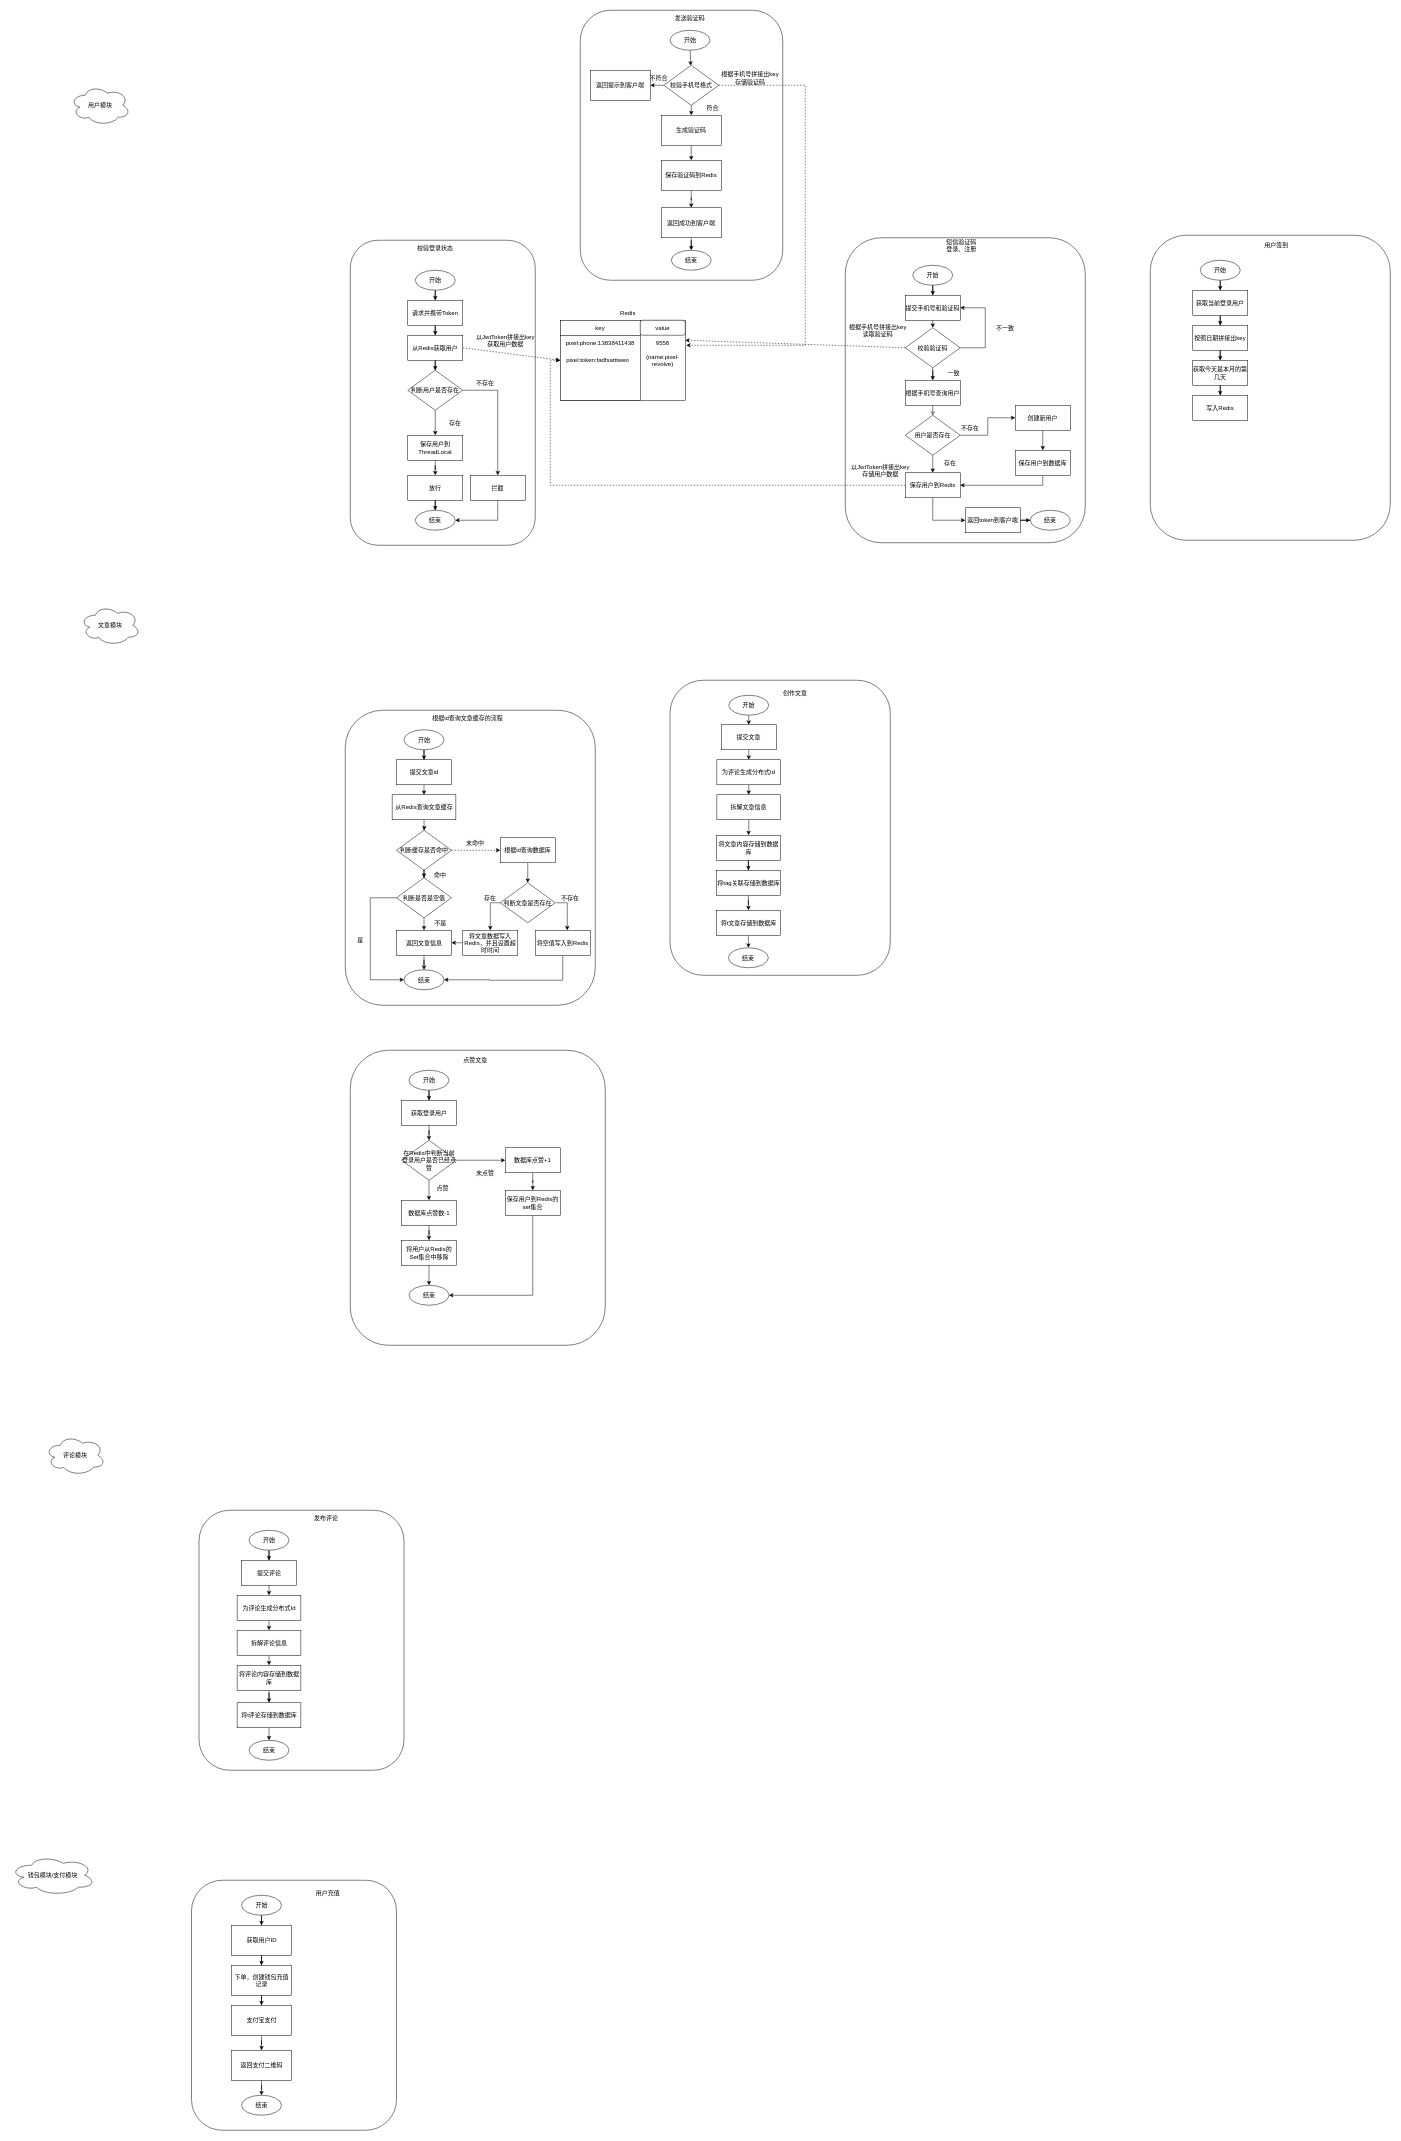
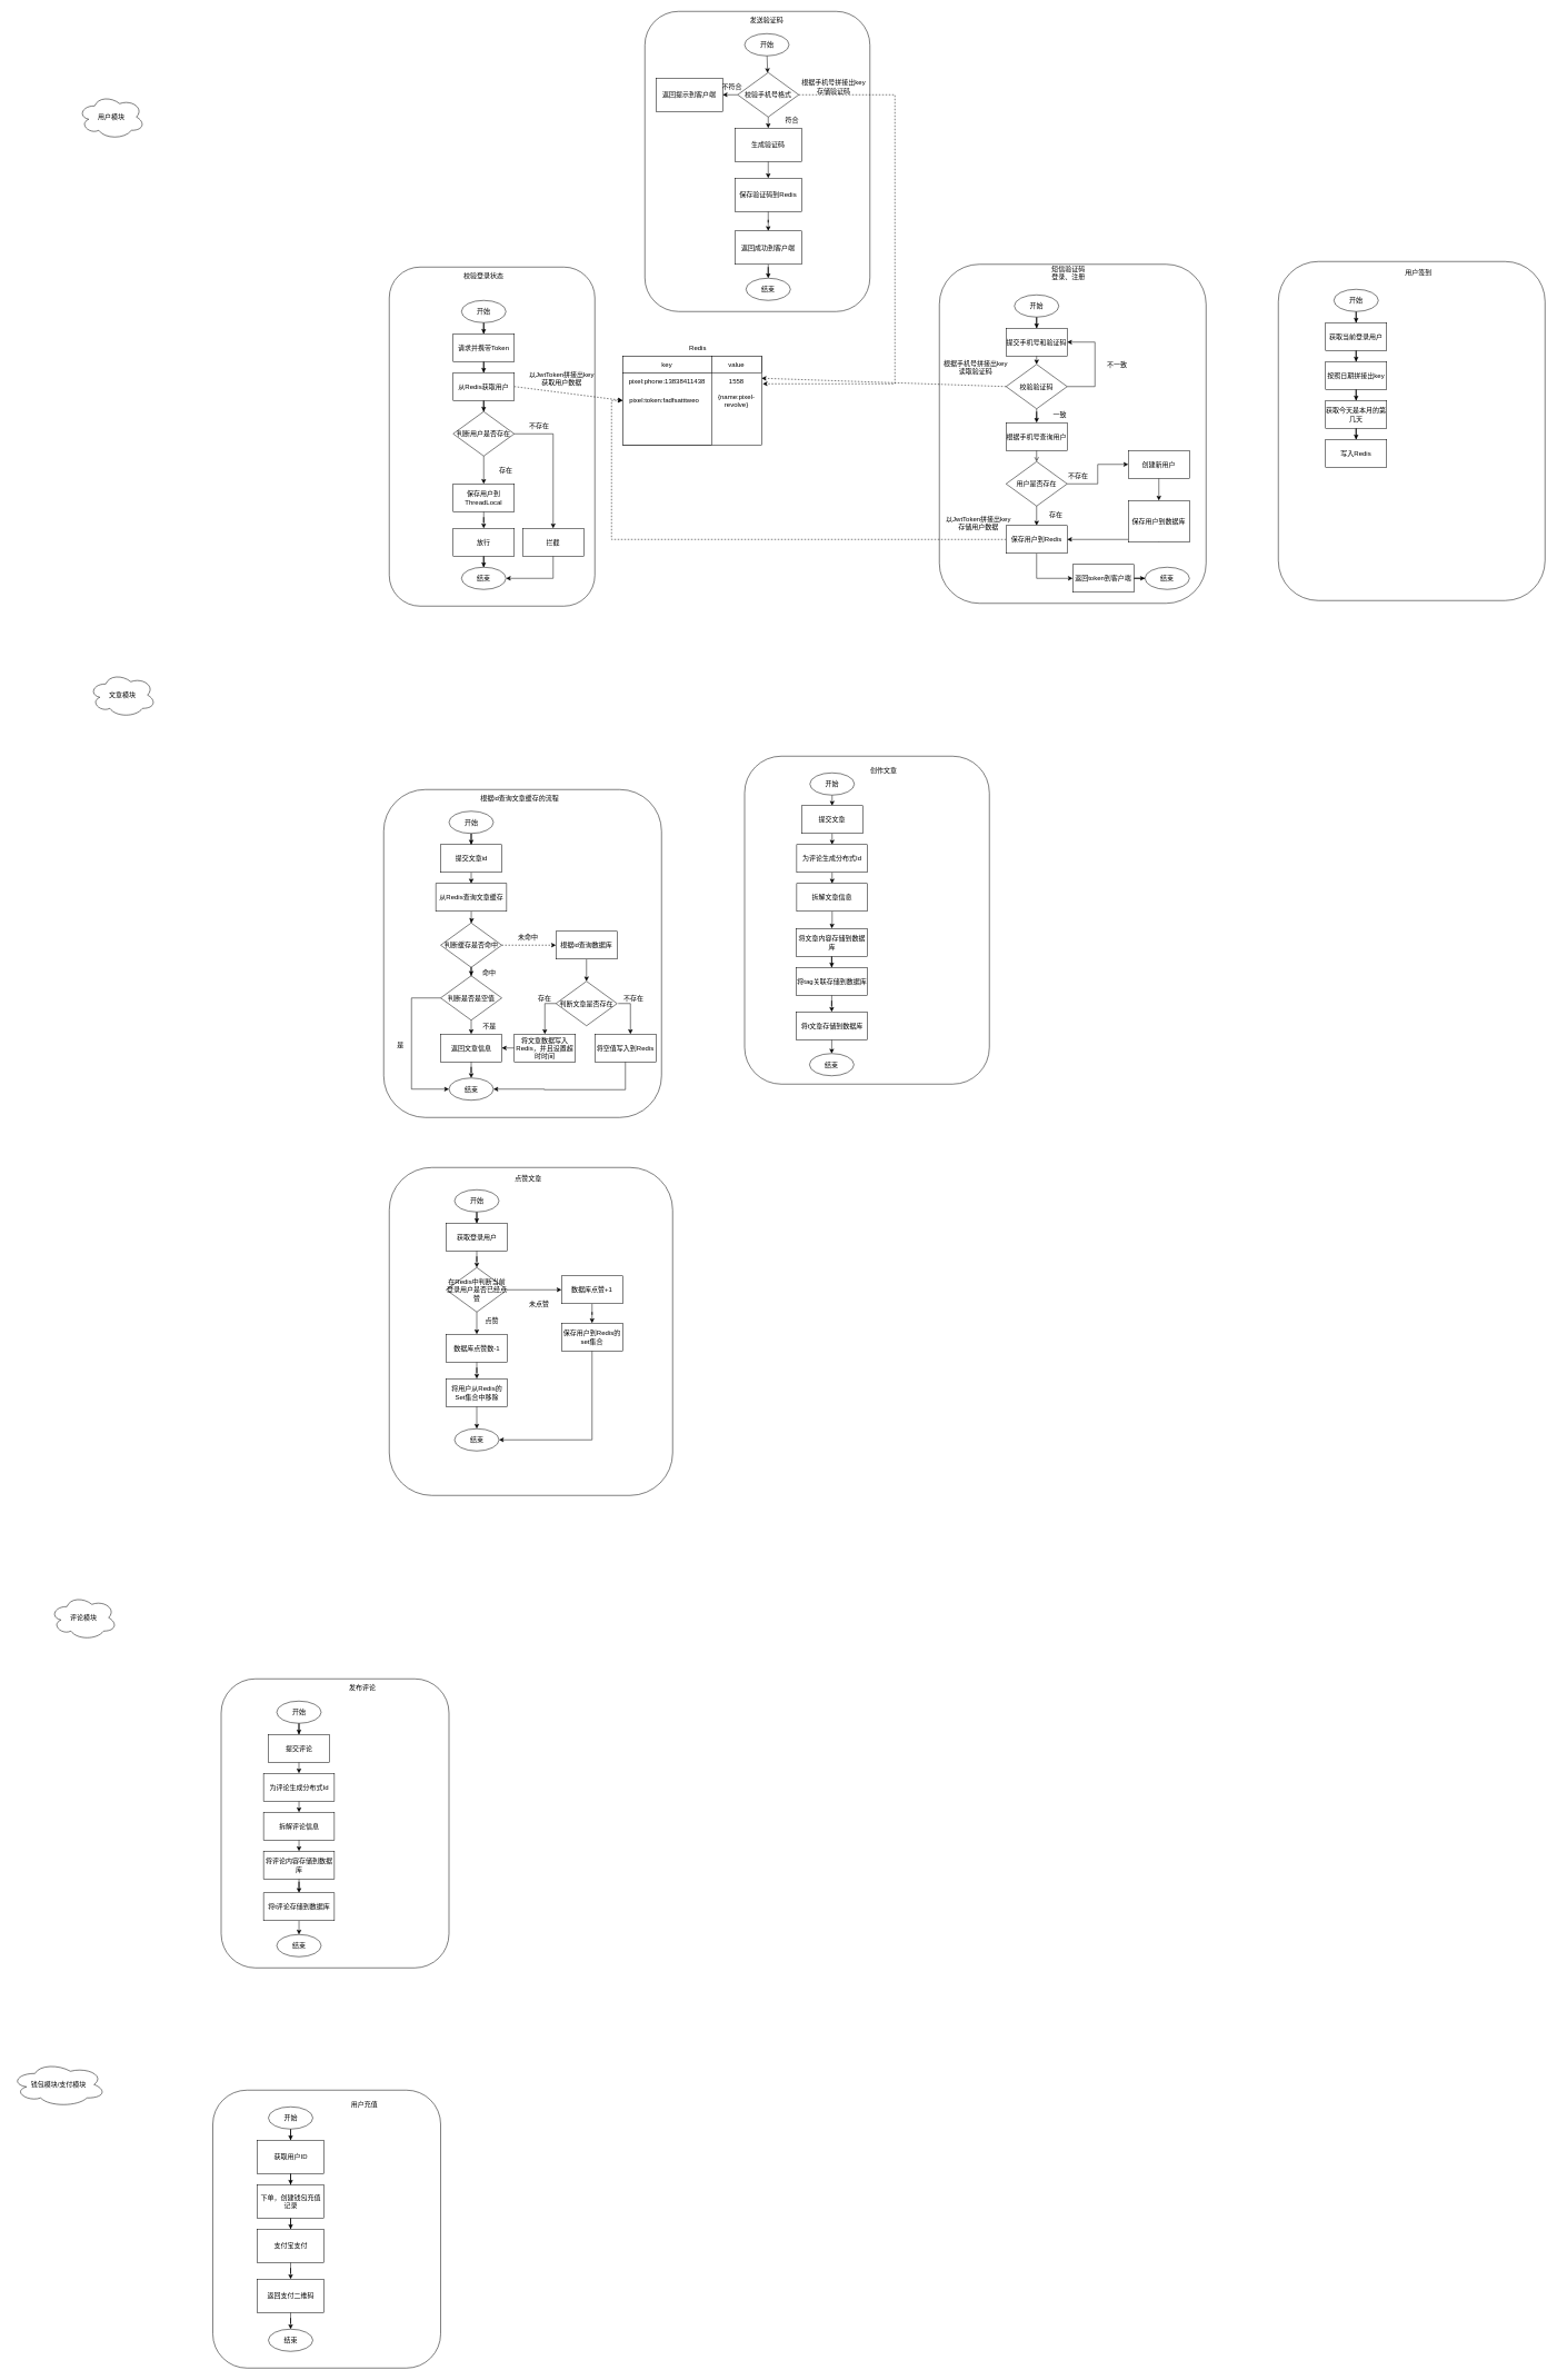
- <mxCell id="39" value="value" style="whiteSpace=wrap;html=1;rounded=1;" parent="1" vertex="1"><mxGeometry x="1280" y="640" width="90" height="30" as="geometry" /></mxCell>
+ <mxCell id="39" value="value" style="rounded=0;whiteSpace=wrap;html=1;" parent="1" vertex="1"><mxGeometry x="1280" y="640" width="90" height="30" as="geometry" /></mxCell>
- <mxCell id="43" value="9558" style="text;html=1;strokeColor=none;fillColor=none;align=center;verticalAlign=middle;whiteSpace=wrap;rounded=0;" parent="1" vertex="1"><mxGeometry x="1290" y="670" width="70" height="30" as="geometry" /></mxCell>
+ <mxCell id="43" value="1558" style="text;html=1;strokeColor=none;fillColor=none;align=center;verticalAlign=middle;whiteSpace=wrap;rounded=0;" parent="1" vertex="1"><mxGeometry x="1290" y="670" width="70" height="30" as="geometry" /></mxCell>
- <mxCell id="57" value="保存用户到数据库" style="rounded=0;whiteSpace=wrap;html=1;" parent="1" vertex="1"><mxGeometry x="2030" y="900" width="110" height="50" as="geometry" /></mxCell>
+ <mxCell id="57" value="保存用户到数据库" style="rounded=0;whiteSpace=wrap;html=1;" parent="1" vertex="1"><mxGeometry x="2030" y="900" width="110" height="75" as="geometry" /></mxCell>
